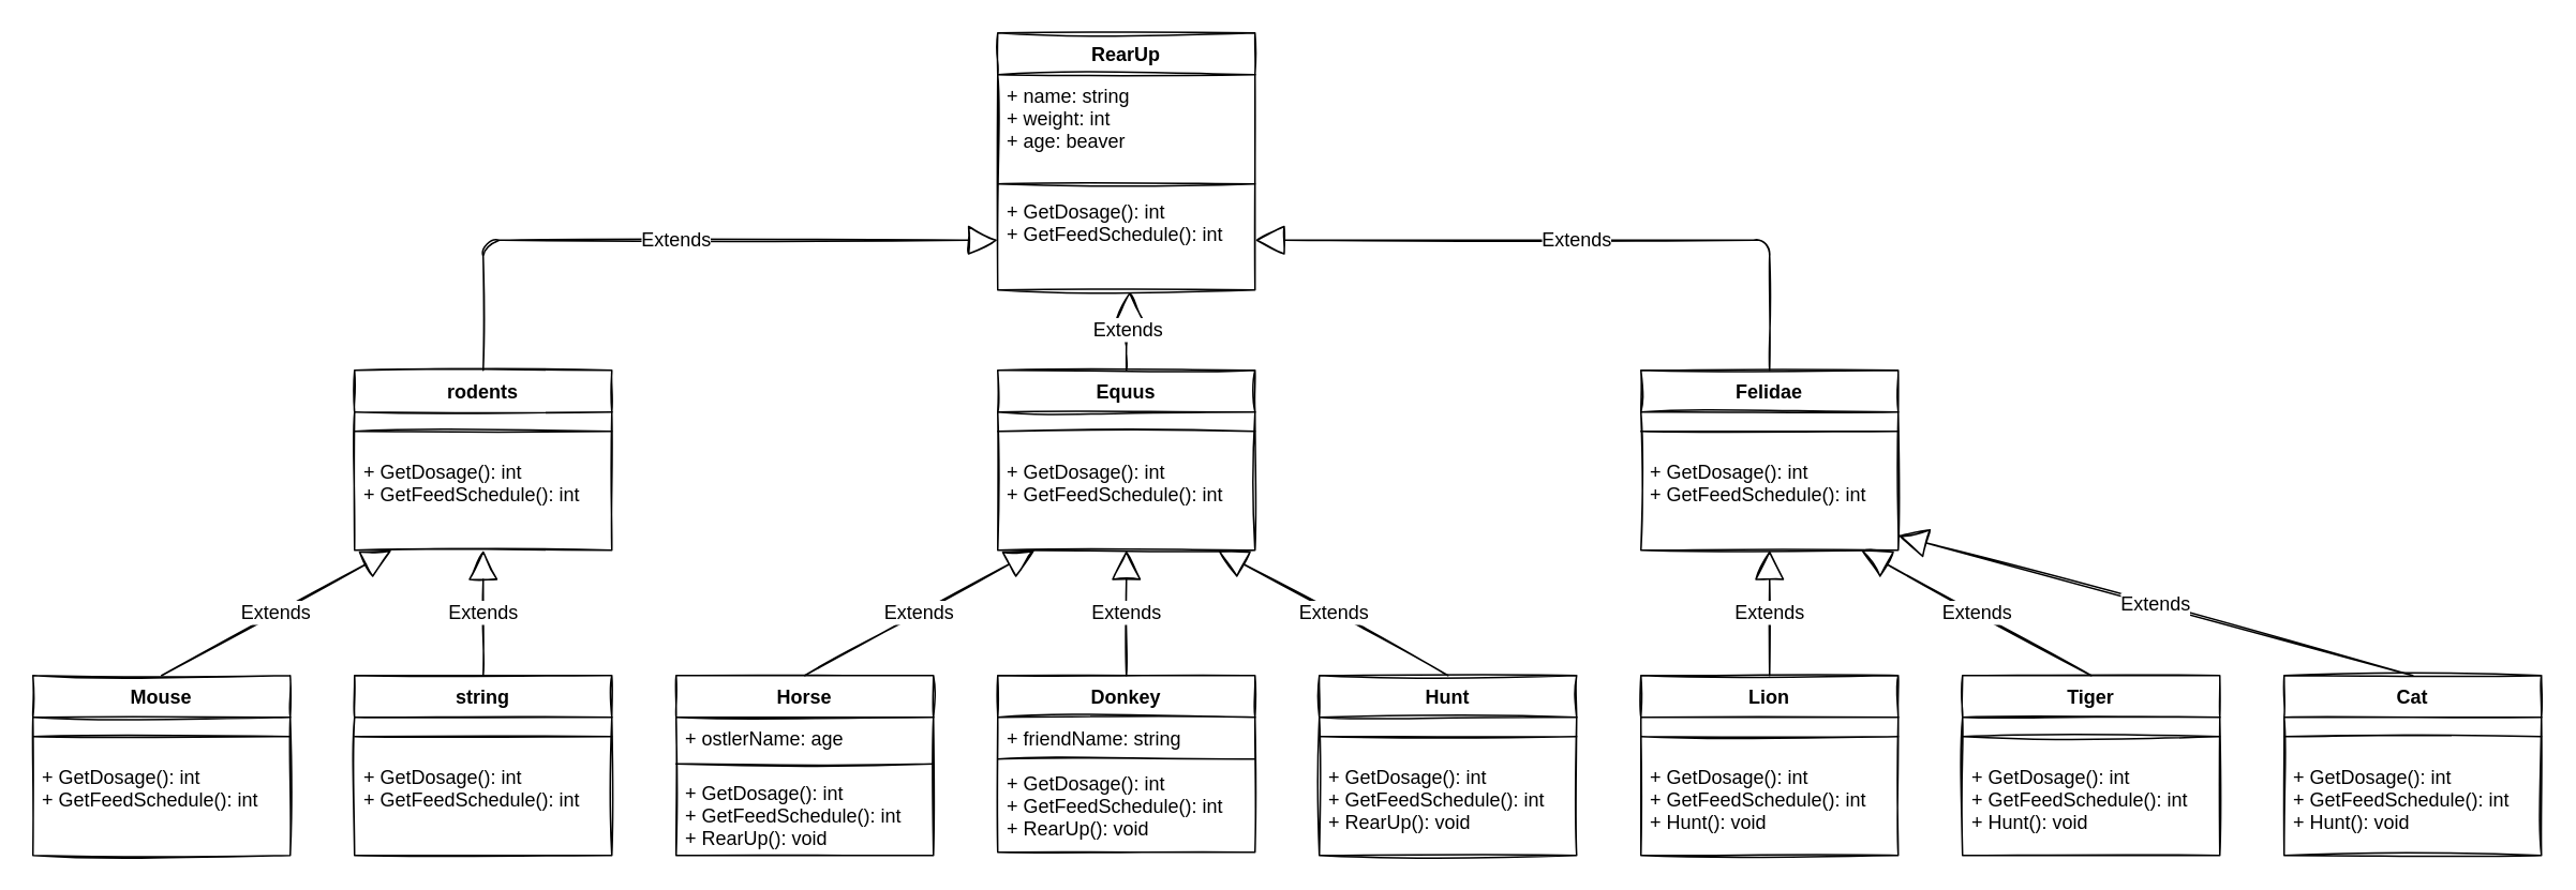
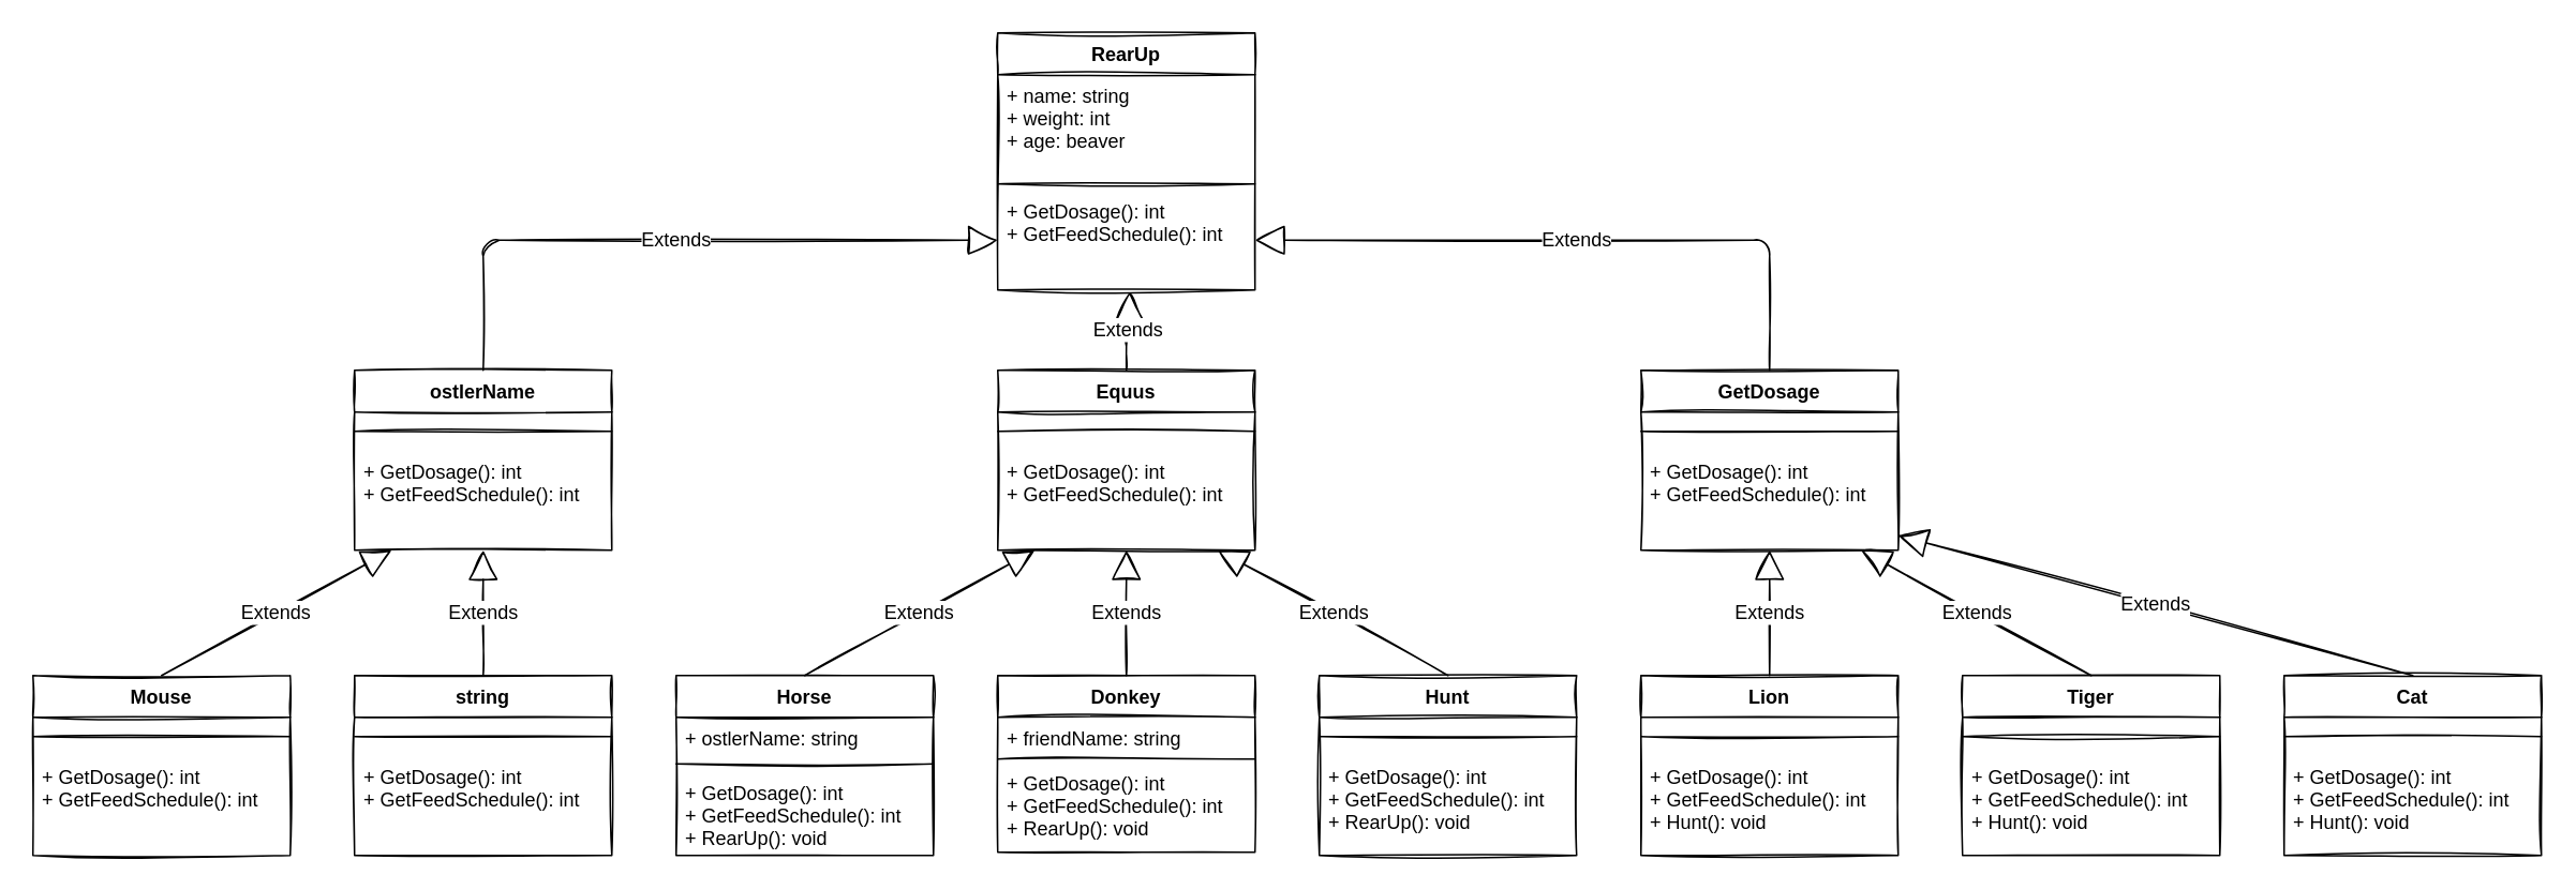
- <mxCell id="12" value="rodents" style="swimlane;fontStyle=1;align=center;verticalAlign=top;childLayout=stackLayout;horizontal=1;startSize=26;horizontalStack=0;resizeParent=1;resizeParentMax=0;resizeLast=0;collapsible=1;marginBottom=0;sketch=1;fontSize=12;" vertex="1" parent="1"><mxGeometry x="220" y="230" width="160" height="112" as="geometry" /></mxCell>
+ <mxCell id="12" value="ostlerName" style="swimlane;fontStyle=1;align=center;verticalAlign=top;childLayout=stackLayout;horizontal=1;startSize=26;horizontalStack=0;resizeParent=1;resizeParentMax=0;resizeLast=0;collapsible=1;marginBottom=0;sketch=1;fontSize=12;" vertex="1" parent="1"><mxGeometry x="220" y="230" width="160" height="112" as="geometry" /></mxCell>
- <mxCell id="9" value="Felidae" style="swimlane;fontStyle=1;align=center;verticalAlign=top;childLayout=stackLayout;horizontal=1;startSize=26;horizontalStack=0;resizeParent=1;resizeParentMax=0;resizeLast=0;collapsible=1;marginBottom=0;sketch=1;fontSize=12;" vertex="1" parent="1"><mxGeometry x="1020" y="230" width="160" height="112" as="geometry" /></mxCell>
+ <mxCell id="9" value="GetDosage" style="swimlane;fontStyle=1;align=center;verticalAlign=top;childLayout=stackLayout;horizontal=1;startSize=26;horizontalStack=0;resizeParent=1;resizeParentMax=0;resizeLast=0;collapsible=1;marginBottom=0;sketch=1;fontSize=12;" vertex="1" parent="1"><mxGeometry x="1020" y="230" width="160" height="112" as="geometry" /></mxCell>
- <mxCell id="23" value="+ ostlerName: age&#10;" style="text;strokeColor=none;fillColor=none;align=left;verticalAlign=top;spacingLeft=4;spacingRight=4;overflow=hidden;rotatable=0;points=[[0,0.5],[1,0.5]];portConstraint=eastwest;sketch=1;fontSize=12;" vertex="1" parent="22"><mxGeometry y="26" width="160" height="24" as="geometry" /></mxCell>
+ <mxCell id="23" value="+ ostlerName: string&#10;" style="text;strokeColor=none;fillColor=none;align=left;verticalAlign=top;spacingLeft=4;spacingRight=4;overflow=hidden;rotatable=0;points=[[0,0.5],[1,0.5]];portConstraint=eastwest;sketch=1;fontSize=12;" vertex="1" parent="22"><mxGeometry y="26" width="160" height="24" as="geometry" /></mxCell>
